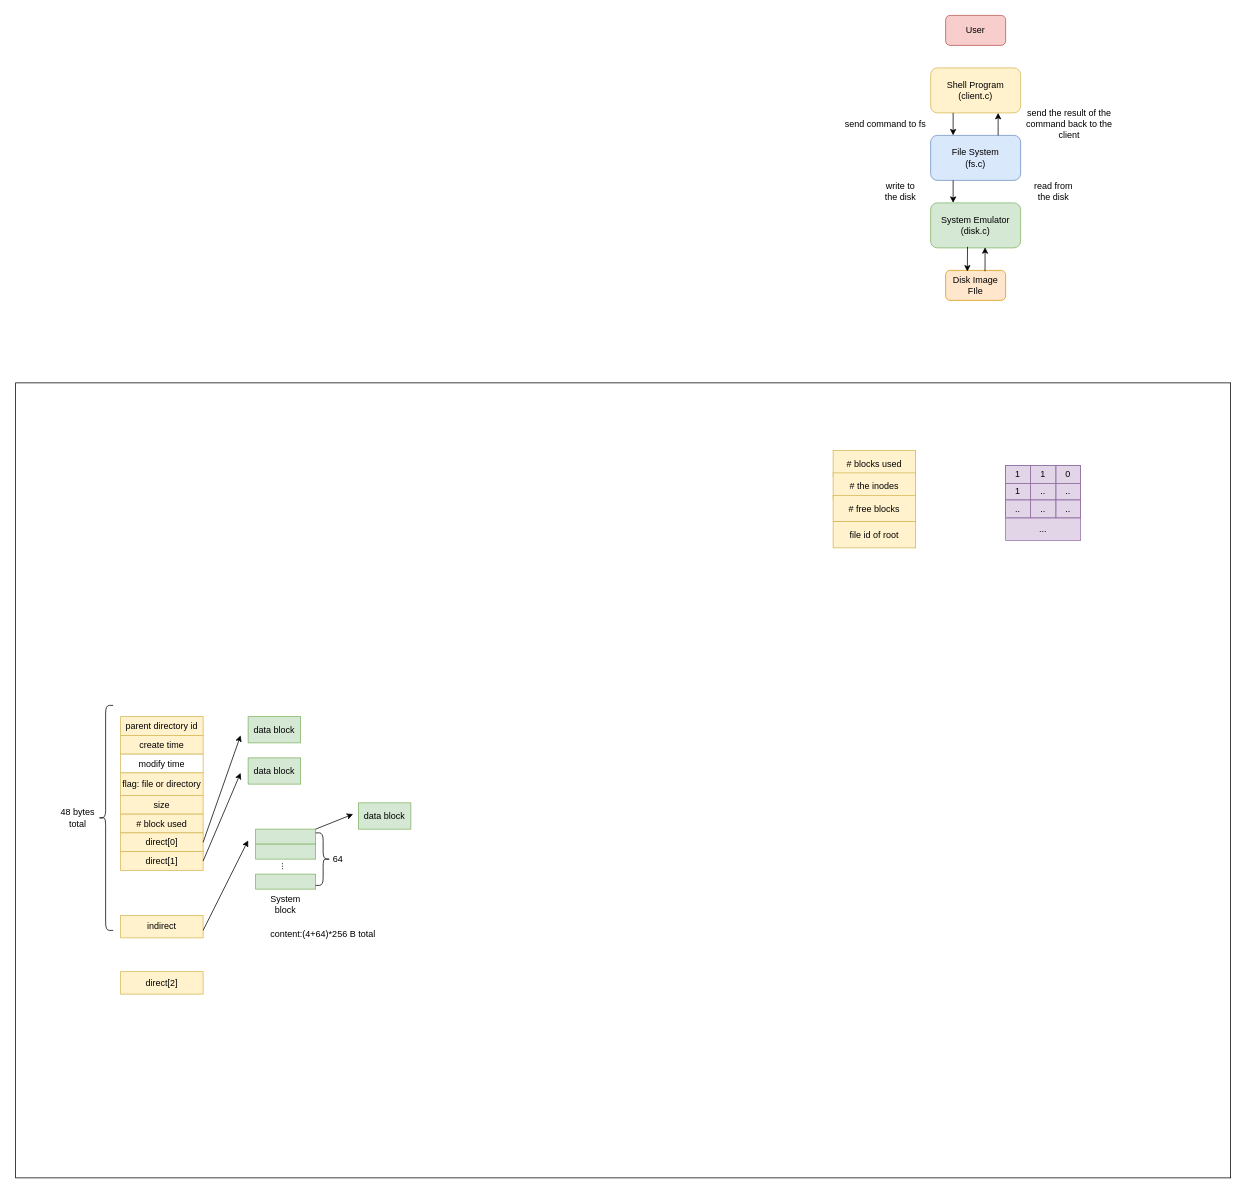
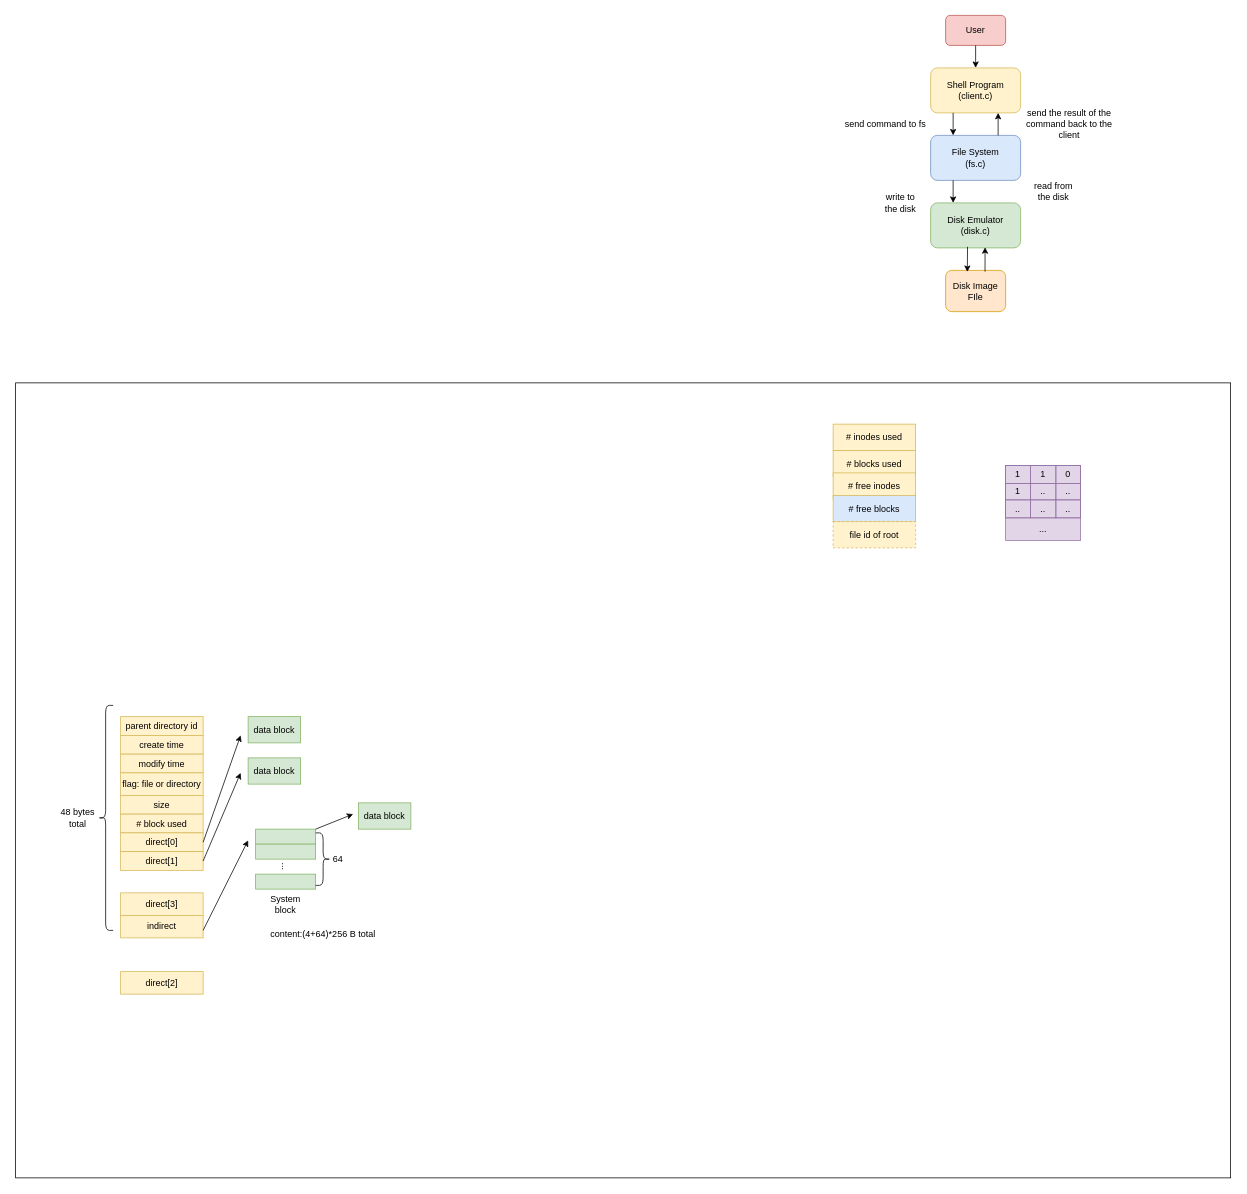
+ <mxCell id="9" value="" style="endArrow=classic;html=1;rounded=0;exitX=0.5;exitY=1;exitDx=0;exitDy=0;entryX=0.5;entryY=0;entryDx=0;entryDy=0;" edge="1" parent="1" source="4" target="5"><mxGeometry width="50" height="50" relative="1" as="geometry"><mxPoint x="1320" y="230" as="sourcePoint" /><mxPoint x="1370" y="180" as="targetPoint" /></mxGeometry></mxCell>
- <mxCell id="17" value="write to the disk" style="text;html=1;strokeColor=none;fillColor=none;align=center;verticalAlign=middle;whiteSpace=wrap;rounded=0;" vertex="1" parent="1"><mxGeometry x="1170" y="240" width="60" height="30" as="geometry" /></mxCell>
+ <mxCell id="17" value="write to the disk" style="text;html=1;strokeColor=none;fillColor=none;align=center;verticalAlign=middle;whiteSpace=wrap;rounded=0;" vertex="1" parent="1"><mxGeometry x="1170" y="255" width="60" height="30" as="geometry" /></mxCell>
- <mxCell id="7" value="System Emulator&lt;br&gt;(disk.c)" style="rounded=1;whiteSpace=wrap;html=1;fillColor=#d5e8d4;strokeColor=#82b366;" vertex="1" parent="1"><mxGeometry x="1240" y="270" width="120" height="60" as="geometry" /></mxCell>
+ <mxCell id="7" value="Disk Emulator&lt;br&gt;(disk.c)" style="rounded=1;whiteSpace=wrap;html=1;fillColor=#d5e8d4;strokeColor=#82b366;" vertex="1" parent="1"><mxGeometry x="1240" y="270" width="120" height="60" as="geometry" /></mxCell>
- <mxCell id="8" value="Disk Image FIle" style="rounded=1;whiteSpace=wrap;html=1;fillColor=#ffe6cc;strokeColor=#d79b00;" vertex="1" parent="1"><mxGeometry x="1260" y="360" width="80" height="40" as="geometry" /></mxCell>
+ <mxCell id="8" value="Disk Image FIle" style="rounded=1;whiteSpace=wrap;html=1;fillColor=#ffe6cc;strokeColor=#d79b00;" vertex="1" parent="1"><mxGeometry x="1260" y="360" width="80" height="55" as="geometry" /></mxCell>
+ <mxCell id="19" value="# inodes used" style="rounded=0;whiteSpace=wrap;html=1;fillColor=#fff2cc;strokeColor=#d6b656;" vertex="1" parent="1"><mxGeometry x="1110" y="565" width="110" height="35" as="geometry" /></mxCell>
- <mxCell id="21" value="# the inodes" style="rounded=0;whiteSpace=wrap;html=1;fillColor=#fff2cc;strokeColor=#d6b656;" vertex="1" parent="1"><mxGeometry x="1110" y="630" width="110" height="35" as="geometry" /></mxCell>
+ <mxCell id="21" value="# free inodes" style="rounded=0;whiteSpace=wrap;html=1;fillColor=#fff2cc;strokeColor=#d6b656;" vertex="1" parent="1"><mxGeometry x="1110" y="630" width="110" height="35" as="geometry" /></mxCell>
- <mxCell id="22" value="# free blocks" style="rounded=0;whiteSpace=wrap;html=1;fillColor=#fff2cc;strokeColor=#d6b656;" vertex="1" parent="1"><mxGeometry x="1110" y="660" width="110" height="35" as="geometry" /></mxCell>
+ <mxCell id="22" value="# free blocks" style="rounded=0;whiteSpace=wrap;html=1;fillColor=#dae8fc;strokeColor=#d6b656;" vertex="1" parent="1"><mxGeometry x="1110" y="660" width="110" height="35" as="geometry" /></mxCell>
- <mxCell id="23" value="file id of root" style="rounded=0;whiteSpace=wrap;html=1;fillColor=#fff2cc;strokeColor=#d6b656;" vertex="1" parent="1"><mxGeometry x="1110" y="695" width="110" height="35" as="geometry" /></mxCell>
+ <mxCell id="23" value="file id of root" style="rounded=0;whiteSpace=wrap;html=1;fillColor=#fff2cc;strokeColor=#d6b656;dashed=1;" vertex="1" parent="1"><mxGeometry x="1110" y="695" width="110" height="35" as="geometry" /></mxCell>
- <mxCell id="40" value="modify time" style="rounded=0;whiteSpace=wrap;html=1;fillColor=#ffffff;strokeColor=#d6b656;" vertex="1" parent="1"><mxGeometry x="160" y="1005" width="110" height="25" as="geometry" /></mxCell>
+ <mxCell id="40" value="modify time" style="rounded=0;whiteSpace=wrap;html=1;fillColor=#fff2cc;strokeColor=#d6b656;" vertex="1" parent="1"><mxGeometry x="160" y="1005" width="110" height="25" as="geometry" /></mxCell>
+ <mxCell id="47" value="direct[3]" style="rounded=0;whiteSpace=wrap;html=1;fillColor=#fff2cc;strokeColor=#d6b656;" vertex="1" parent="1"><mxGeometry x="160" y="1190" width="110" height="30" as="geometry" /></mxCell>
